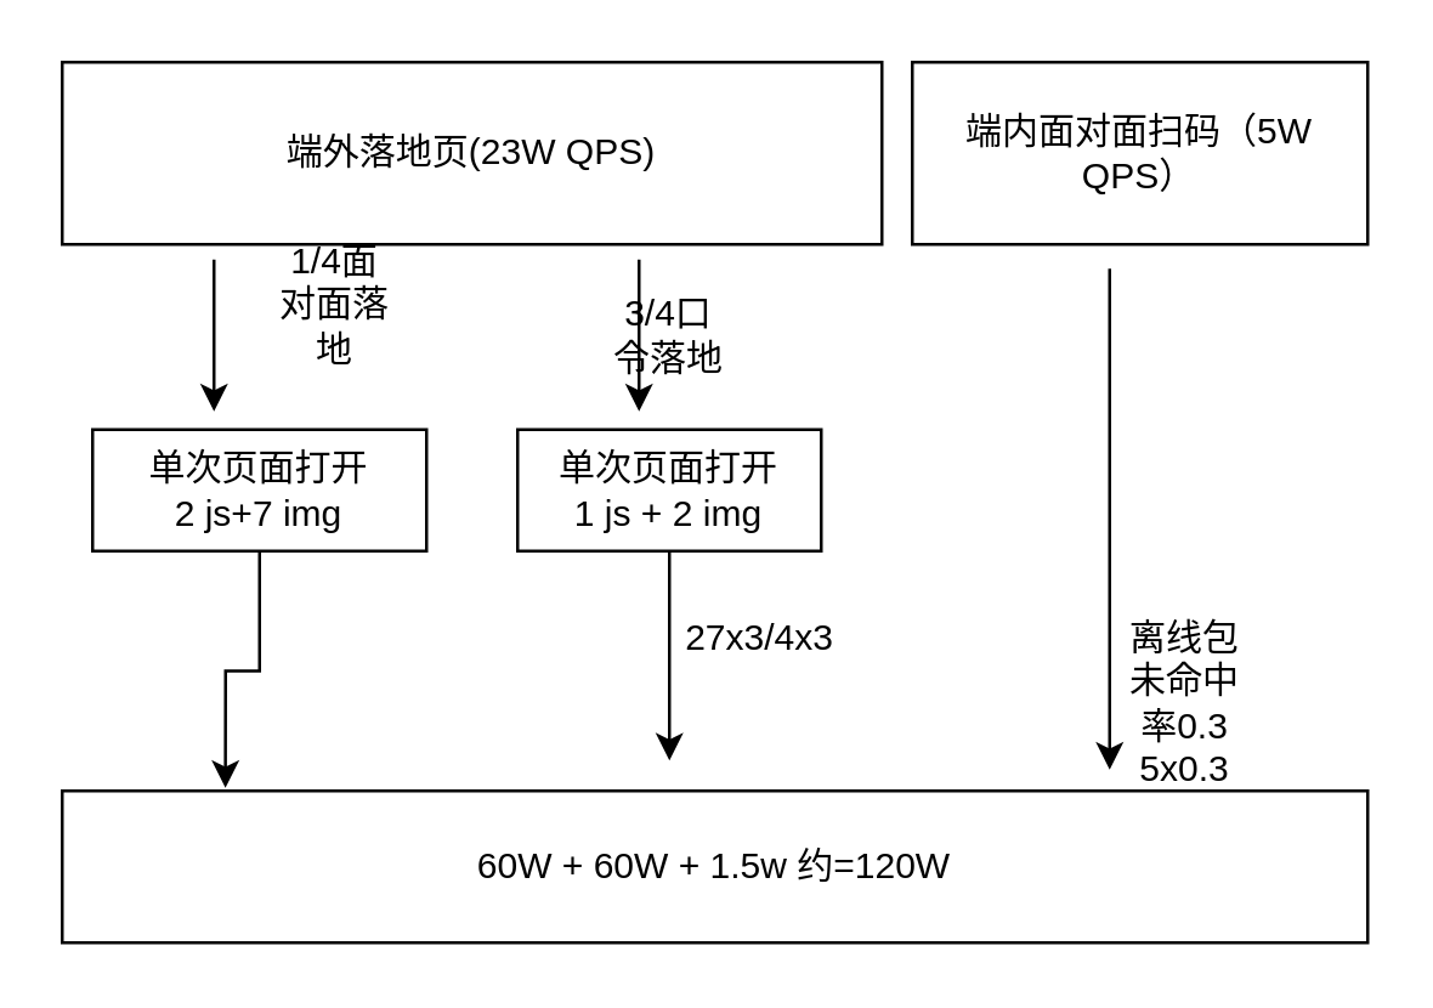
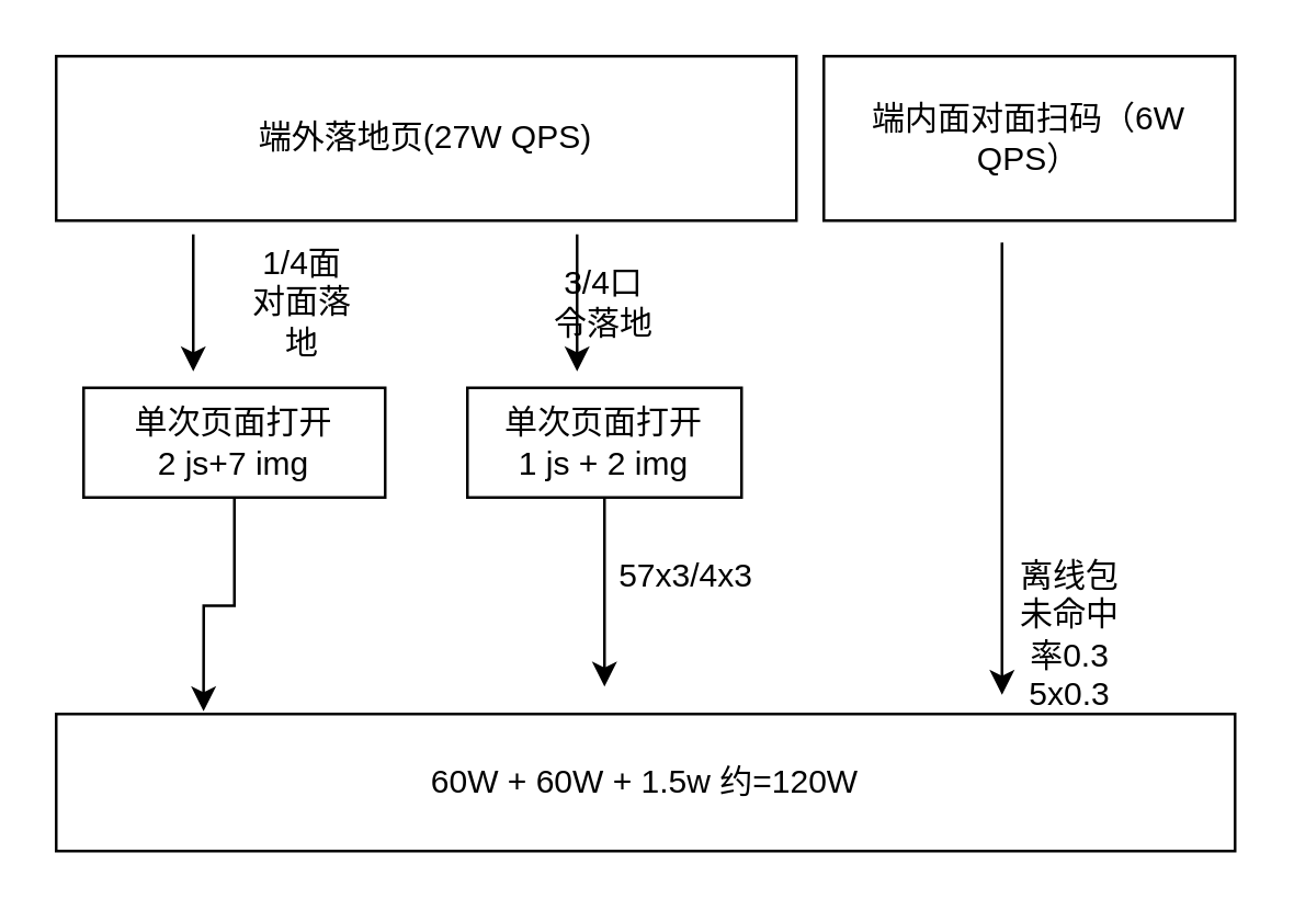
- <mxCell id="2" value="端外落地页(23W QPS)" style="rounded=0;whiteSpace=wrap;html=1;" vertex="1" parent="1"><mxGeometry x="20" y="20" width="270" height="60" as="geometry" /></mxCell>
+ <mxCell id="2" value="端外落地页(27W QPS)" style="rounded=0;whiteSpace=wrap;html=1;" vertex="1" parent="1"><mxGeometry x="20" y="20" width="270" height="60" as="geometry" /></mxCell>
- <mxCell id="13" value="端内面对面扫码（5W QPS）" style="rounded=0;whiteSpace=wrap;html=1;" vertex="1" parent="1"><mxGeometry x="300" y="20" width="150" height="60" as="geometry" /></mxCell>
+ <mxCell id="13" value="端内面对面扫码（6W QPS）" style="rounded=0;whiteSpace=wrap;html=1;" vertex="1" parent="1"><mxGeometry x="300" y="20" width="150" height="60" as="geometry" /></mxCell>
- <mxCell id="4" value="1/4面对面落地" style="text;html=1;strokeColor=none;fillColor=none;align=center;verticalAlign=middle;whiteSpace=wrap;rounded=0;" vertex="1" parent="1"><mxGeometry x="90" y="90" width="40" height="20" as="geometry" /></mxCell>
+ <mxCell id="4" value="1/4面对面落地" style="text;html=1;strokeColor=none;fillColor=none;align=center;verticalAlign=middle;whiteSpace=wrap;rounded=0;" vertex="1" parent="1"><mxGeometry x="90" y="100" width="40" height="20" as="geometry" /></mxCell>
- <mxCell id="11" value="27x3/4x3" style="text;html=1;strokeColor=none;fillColor=none;align=center;verticalAlign=middle;whiteSpace=wrap;rounded=0;" vertex="1" parent="1"><mxGeometry x="230" y="200" width="40" height="20" as="geometry" /></mxCell>
+ <mxCell id="11" value="57x3/4x3" style="text;html=1;strokeColor=none;fillColor=none;align=center;verticalAlign=middle;whiteSpace=wrap;rounded=0;" vertex="1" parent="1"><mxGeometry x="230" y="200" width="40" height="20" as="geometry" /></mxCell>
